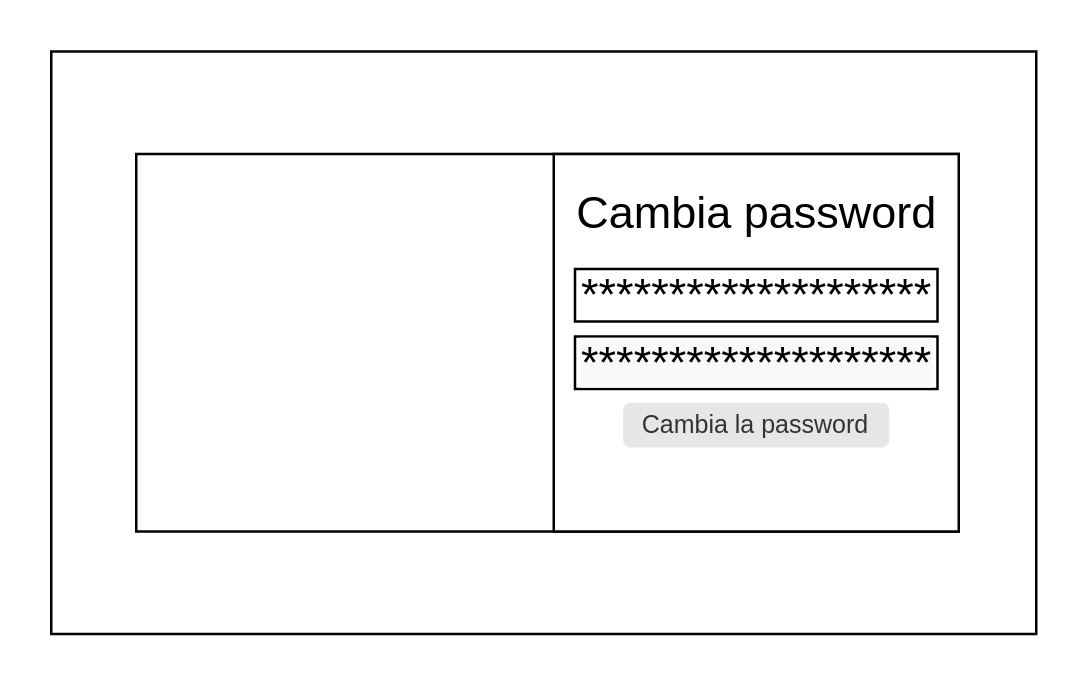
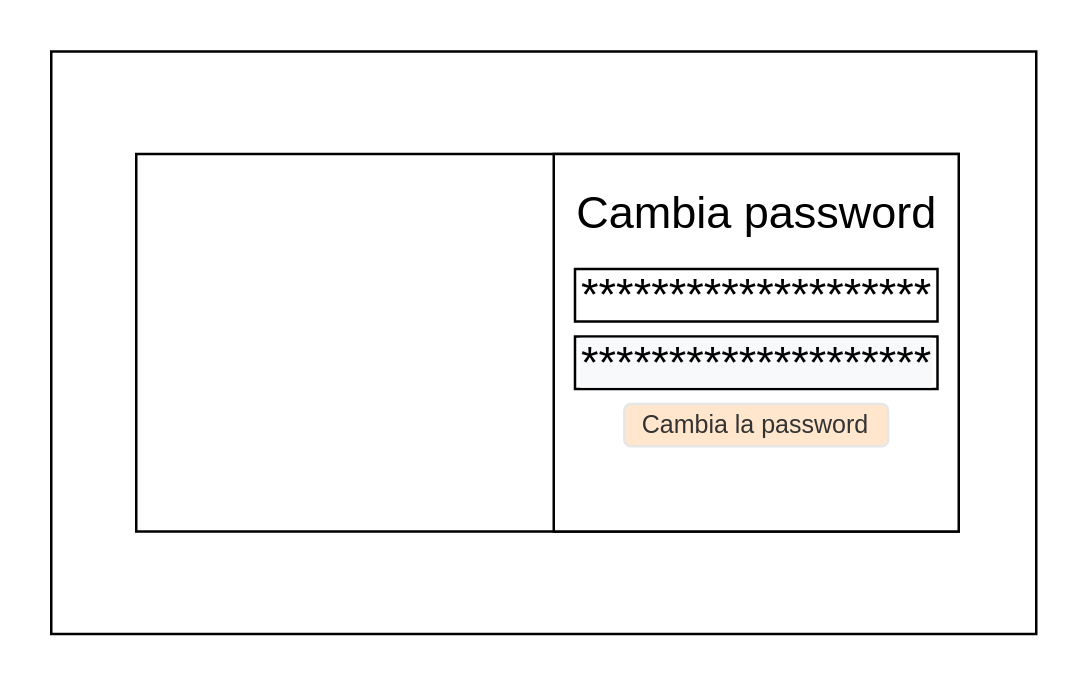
- <mxCell id="7" value="Cambia la password" style="rounded=1;html=1;shadow=0;dashed=0;whiteSpace=wrap;fontSize=10;fillColor=#E6E6E6;align=center;strokeColor=#E6E6E6;fontColor=#333333;" vertex="1" parent="1"><mxGeometry x="249.25" y="161" width="105.5" height="16.88" as="geometry" /></mxCell>
+ <mxCell id="7" value="Cambia la password" style="rounded=1;html=1;shadow=0;dashed=0;whiteSpace=wrap;fontSize=10;fillColor=#ffe6cc;align=center;strokeColor=#E6E6E6;fontColor=#333333;" vertex="1" parent="1"><mxGeometry x="249.25" y="161" width="105.5" height="16.88" as="geometry" /></mxCell>
